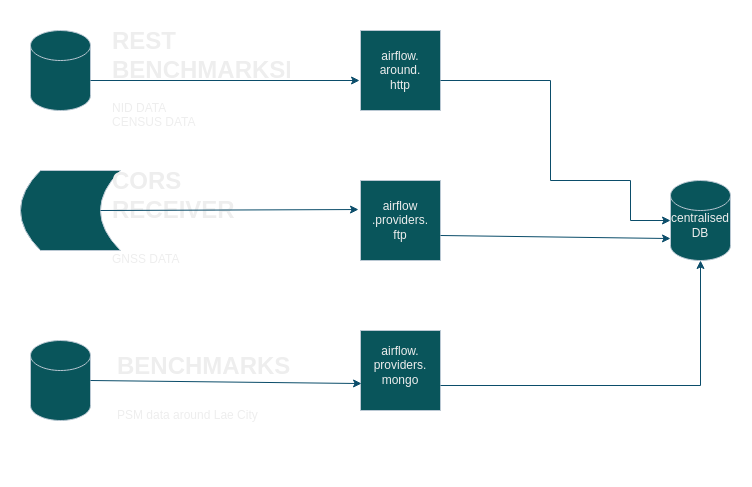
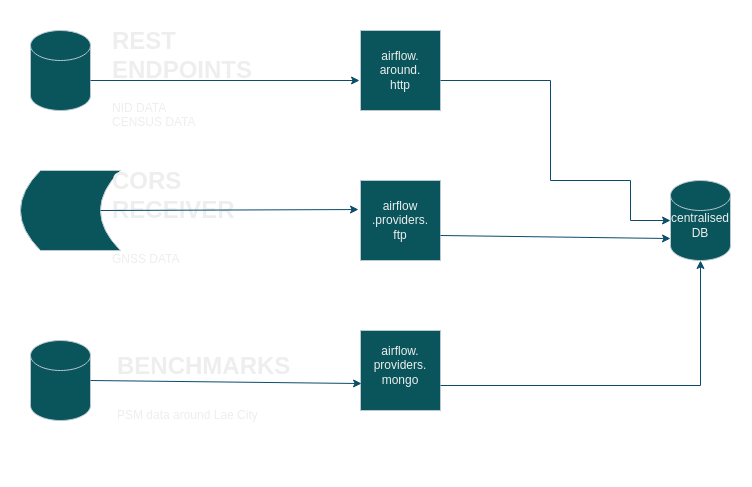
- <mxCell id="9" value="&lt;h1 style=&quot;margin-top: 0px;&quot;&gt;&lt;span style=&quot;background-color: initial;&quot;&gt;REST BENCHMARKSPSM&lt;/span&gt;&lt;/h1&gt;&lt;div&gt;NID DATA&lt;/div&gt;&lt;div&gt;CENSUS DATA&lt;/div&gt;" style="text;html=1;whiteSpace=wrap;overflow=hidden;rounded=0;labelBackgroundColor=none;fontColor=#EEEEEE;" vertex="1" parent="1"><mxGeometry x="110" y="20" width="180" height="120" as="geometry" /></mxCell>
+ <mxCell id="9" value="&lt;h1 style=&quot;margin-top: 0px;&quot;&gt;&lt;span style=&quot;background-color: initial;&quot;&gt;REST ENDPOINTS&lt;/span&gt;&lt;/h1&gt;&lt;div&gt;NID DATA&lt;/div&gt;&lt;div&gt;CENSUS DATA&lt;/div&gt;" style="text;html=1;whiteSpace=wrap;overflow=hidden;rounded=0;labelBackgroundColor=none;fontColor=#EEEEEE;" vertex="1" parent="1"><mxGeometry x="110" y="20" width="180" height="120" as="geometry" /></mxCell>
